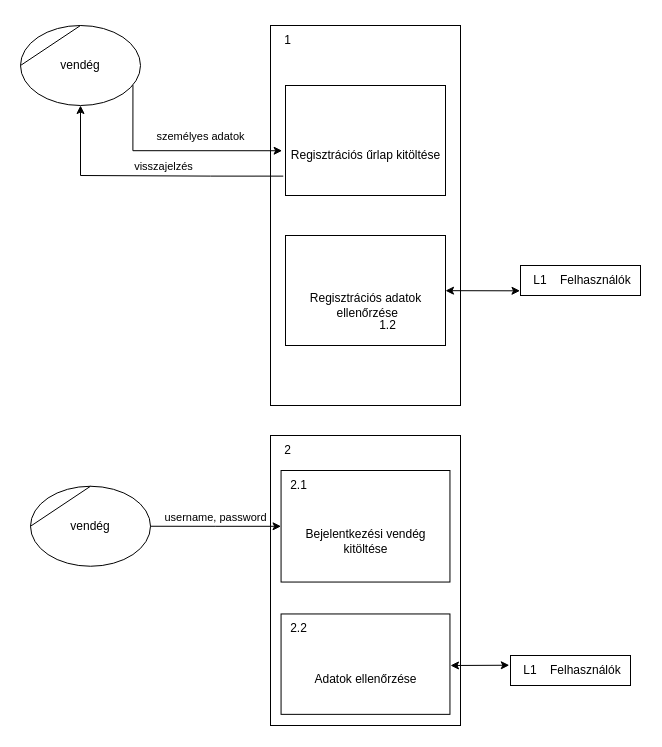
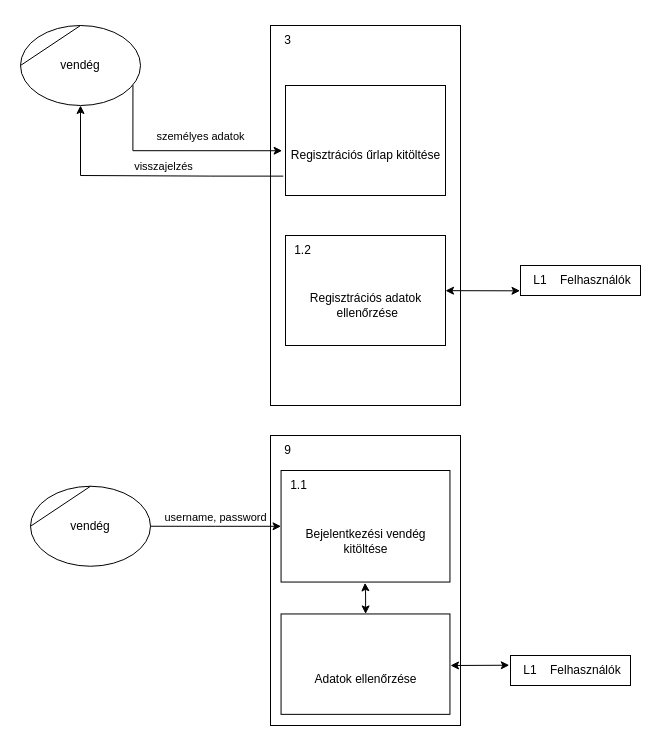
- <mxCell id="4" value="1" style="text;html=1;strokeColor=none;fillColor=none;align=center;verticalAlign=middle;whiteSpace=wrap;rounded=0;movable=0;resizable=0;rotatable=0;cloneable=0;deletable=0;connectable=0;allowArrows=0;pointerEvents=1;" vertex="1" parent="3"><mxGeometry width="35" height="30" as="geometry" /></mxCell>
+ <mxCell id="4" value="3" style="text;html=1;strokeColor=none;fillColor=none;align=center;verticalAlign=middle;whiteSpace=wrap;rounded=0;movable=0;resizable=0;rotatable=0;cloneable=0;deletable=0;connectable=0;allowArrows=0;pointerEvents=1;" vertex="1" parent="3"><mxGeometry width="35" height="30" as="geometry" /></mxCell>
- <mxCell id="9" value="1.2" style="text;html=1;strokeColor=none;fillColor=none;align=center;verticalAlign=middle;whiteSpace=wrap;rounded=0;connectable=0;allowArrows=0;editable=1;movable=0;resizable=0;rotatable=0;deletable=0;locked=0;cloneable=0;" vertex="1" parent="8"><mxGeometry x="85" y="75" width="35" height="30" as="geometry" /></mxCell>
+ <mxCell id="9" value="1.2" style="text;html=1;strokeColor=none;fillColor=none;align=center;verticalAlign=middle;whiteSpace=wrap;rounded=0;connectable=0;allowArrows=0;editable=1;movable=0;resizable=0;rotatable=0;deletable=0;locked=0;cloneable=0;" vertex="1" parent="8"><mxGeometry width="35" height="30" as="geometry" /></mxCell>
- <mxCell id="18" value="2" style="text;html=1;strokeColor=none;fillColor=none;align=center;verticalAlign=middle;whiteSpace=wrap;rounded=0;movable=0;resizable=0;rotatable=0;cloneable=0;deletable=0;connectable=0;allowArrows=0;pointerEvents=1;" vertex="1" parent="17"><mxGeometry width="35" height="30" as="geometry" /></mxCell>
+ <mxCell id="18" value="9" style="text;html=1;strokeColor=none;fillColor=none;align=center;verticalAlign=middle;whiteSpace=wrap;rounded=0;movable=0;resizable=0;rotatable=0;cloneable=0;deletable=0;connectable=0;allowArrows=0;pointerEvents=1;" vertex="1" parent="17"><mxGeometry width="35" height="30" as="geometry" /></mxCell>
- <mxCell id="21" value="2.1" style="text;html=1;strokeColor=none;fillColor=none;align=center;verticalAlign=middle;whiteSpace=wrap;rounded=0;connectable=0;allowArrows=0;editable=1;movable=0;resizable=0;rotatable=0;deletable=0;locked=0;cloneable=0;" vertex="1" parent="20"><mxGeometry width="35" height="30" as="geometry" /></mxCell>
+ <mxCell id="21" value="1.1" style="text;html=1;strokeColor=none;fillColor=none;align=center;verticalAlign=middle;whiteSpace=wrap;rounded=0;connectable=0;allowArrows=0;editable=1;movable=0;resizable=0;rotatable=0;deletable=0;locked=0;cloneable=0;" vertex="1" parent="20"><mxGeometry width="35" height="30" as="geometry" /></mxCell>
+ <mxCell id="23" style="edgeStyle=orthogonalEdgeStyle;rounded=0;orthogonalLoop=1;jettySize=auto;html=1;entryX=0.497;entryY=1.007;entryDx=0;entryDy=0;entryPerimeter=0;startArrow=classic;startFill=1;" edge="1" parent="17" source="24" target="20"><mxGeometry relative="1" as="geometry" /></mxCell>
- <mxCell id="25" value="2.2" style="text;html=1;strokeColor=none;fillColor=none;align=center;verticalAlign=middle;whiteSpace=wrap;rounded=0;connectable=0;allowArrows=0;editable=1;movable=0;resizable=0;rotatable=0;deletable=0;locked=0;cloneable=0;" vertex="1" parent="24"><mxGeometry width="35" height="30" as="geometry" /></mxCell>
